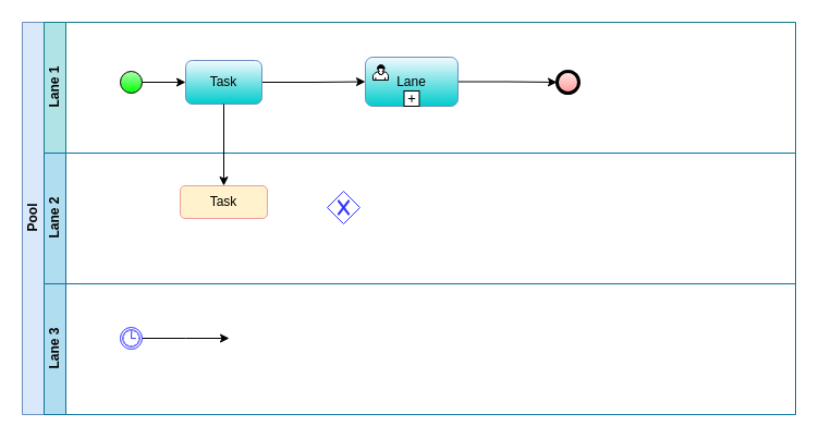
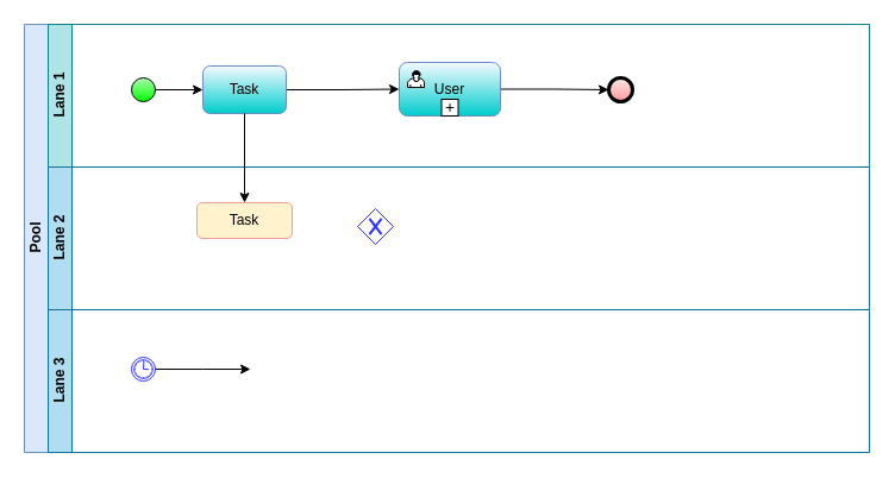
- <mxCell id="7" value="Lane" style="html=1;whiteSpace=wrap;rounded=1;strokeColor=#6c8ebf;fillColor=#00CCCC;autosize=0;treeFolding=0;treeMoving=0;absoluteArcSize=0;shadow=0;gradientColor=#F5FAFF;gradientDirection=north;glass=0;" parent="3" vertex="1"><mxGeometry x="295" y="32" width="85" height="45" as="geometry" /></mxCell>
+ <mxCell id="7" value="User" style="html=1;whiteSpace=wrap;rounded=1;strokeColor=#6c8ebf;fillColor=#00CCCC;autosize=0;treeFolding=0;treeMoving=0;absoluteArcSize=0;shadow=0;gradientColor=#F5FAFF;gradientDirection=north;glass=0;" parent="3" vertex="1"><mxGeometry x="295" y="32" width="85" height="45" as="geometry" /></mxCell>
